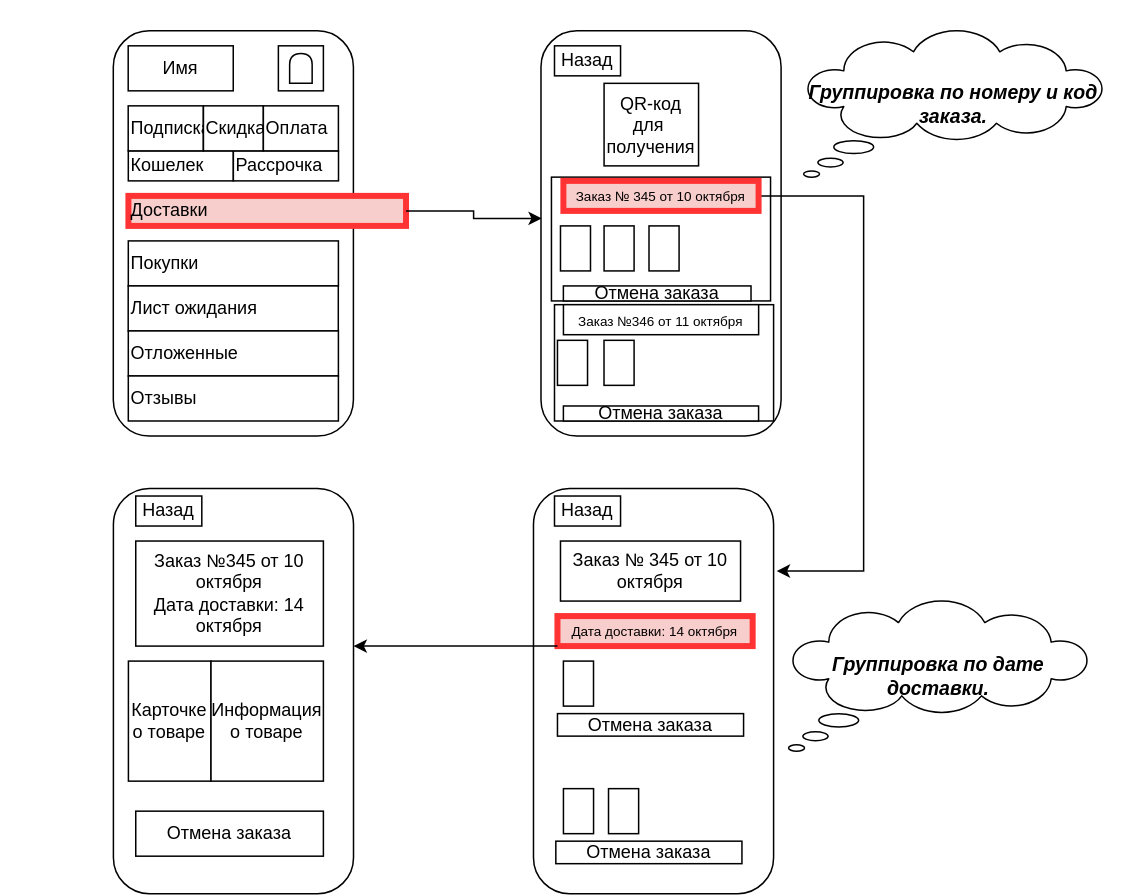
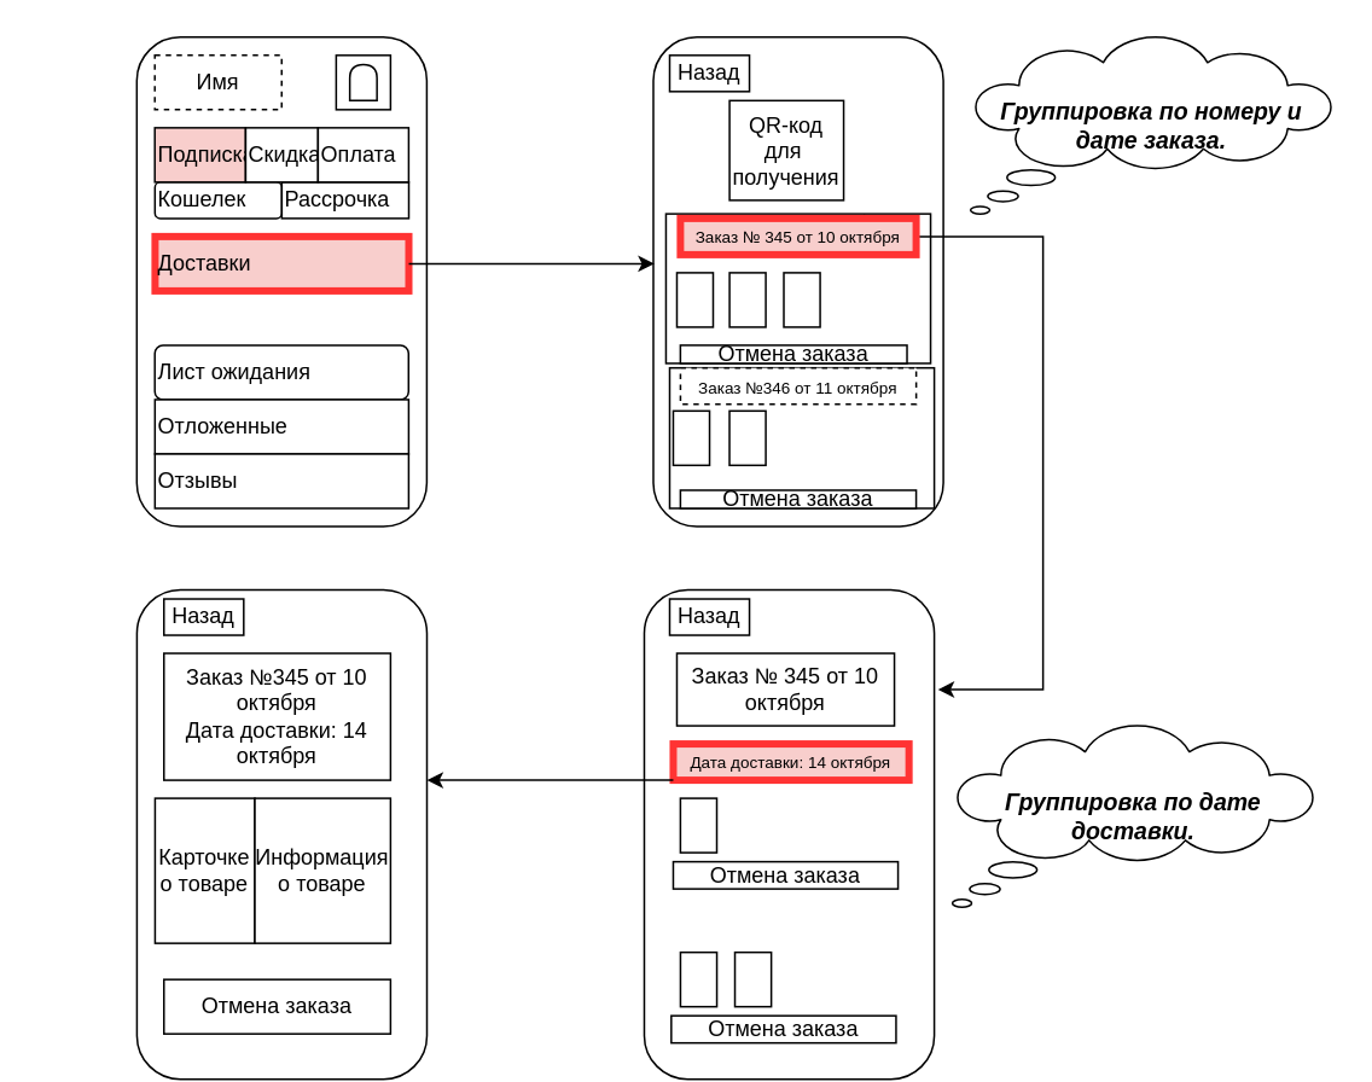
- <mxCell id="6" value="Имя" style="rounded=0;whiteSpace=wrap;html=1;" vertex="1" parent="1"><mxGeometry x="84.93" y="30" width="70" height="30" as="geometry" /></mxCell>
+ <mxCell id="6" value="Имя" style="rounded=0;whiteSpace=wrap;html=1;dashed=1;" vertex="1" parent="1"><mxGeometry x="84.93" y="30" width="70" height="30" as="geometry" /></mxCell>
- <mxCell id="48" value="&lt;font style=&quot;font-size: 13px;&quot;&gt;&lt;i&gt;&lt;b&gt;Группировка по номеру и код заказа.&lt;/b&gt;&lt;/i&gt;&lt;/font&gt;" style="whiteSpace=wrap;html=1;shape=mxgraph.basic.cloud_callout" vertex="1" parent="1"><mxGeometry x="535" y="20" width="200" height="97.5" as="geometry" /></mxCell>
+ <mxCell id="48" value="&lt;font style=&quot;font-size: 13px;&quot;&gt;&lt;i&gt;&lt;b&gt;Группировка по номеру и дате заказа.&lt;/b&gt;&lt;/i&gt;&lt;/font&gt;" style="whiteSpace=wrap;html=1;shape=mxgraph.basic.cloud_callout" vertex="1" parent="1"><mxGeometry x="535" y="20" width="200" height="97.5" as="geometry" /></mxCell>
- <mxCell id="16" value="Подписка" style="rounded=0;whiteSpace=wrap;html=1;align=left;" vertex="1" parent="1"><mxGeometry x="84.93" y="70" width="50.07" height="30" as="geometry" /></mxCell>
+ <mxCell id="16" value="Подписка" style="rounded=0;whiteSpace=wrap;html=1;align=left;fillColor=#f8cecc;" vertex="1" parent="1"><mxGeometry x="84.93" y="70" width="50.07" height="30" as="geometry" /></mxCell>
- <mxCell id="7" value="Кошелек" style="rounded=0;whiteSpace=wrap;html=1;align=left;" vertex="1" parent="1"><mxGeometry x="85" y="100" width="70" height="20" as="geometry" /></mxCell>
+ <mxCell id="7" value="Кошелек" style="whiteSpace=wrap;html=1;align=left;rounded=1;" vertex="1" parent="1"><mxGeometry x="85" y="100" width="70" height="20" as="geometry" /></mxCell>
- <mxCell id="8" value="Доставки" style="rounded=0;whiteSpace=wrap;html=1;fillColor=#f8cecc;strokeColor=#FF3333;strokeWidth=4;align=left;" vertex="1" parent="1"><mxGeometry x="85.07" y="130" width="185" height="20" as="geometry" /></mxCell>
+ <mxCell id="8" value="Доставки" style="rounded=0;whiteSpace=wrap;html=1;fillColor=#f8cecc;strokeColor=#FF3333;strokeWidth=4;align=left;" vertex="1" parent="1"><mxGeometry x="85.07" y="130" width="140" height="30" as="geometry" /></mxCell>
- <mxCell id="9" value="Покупки" style="rounded=0;whiteSpace=wrap;html=1;align=left;" vertex="1" parent="1"><mxGeometry x="85" y="160" width="140" height="30" as="geometry" /></mxCell>
- <mxCell id="10" value="Лист ожидания" style="rounded=0;whiteSpace=wrap;html=1;align=left;" vertex="1" parent="1"><mxGeometry x="84.93" y="190" width="140" height="30" as="geometry" /></mxCell>
+ <mxCell id="10" value="Лист ожидания" style="whiteSpace=wrap;html=1;align=left;rounded=1;" vertex="1" parent="1"><mxGeometry x="84.93" y="190" width="140" height="30" as="geometry" /></mxCell>
- <mxCell id="26" value="&lt;font style=&quot;font-size: 9px;&quot;&gt;Заказ №346 от 11 октября&lt;/font&gt;" style="rounded=0;whiteSpace=wrap;html=1;" vertex="1" parent="1"><mxGeometry x="374.96" y="202.5" width="130.07" height="20" as="geometry" /></mxCell>
+ <mxCell id="26" value="&lt;font style=&quot;font-size: 9px;&quot;&gt;Заказ №346 от 11 октября&lt;/font&gt;" style="rounded=0;whiteSpace=wrap;html=1;dashed=1;" vertex="1" parent="1"><mxGeometry x="374.96" y="202.5" width="130.07" height="20" as="geometry" /></mxCell>
